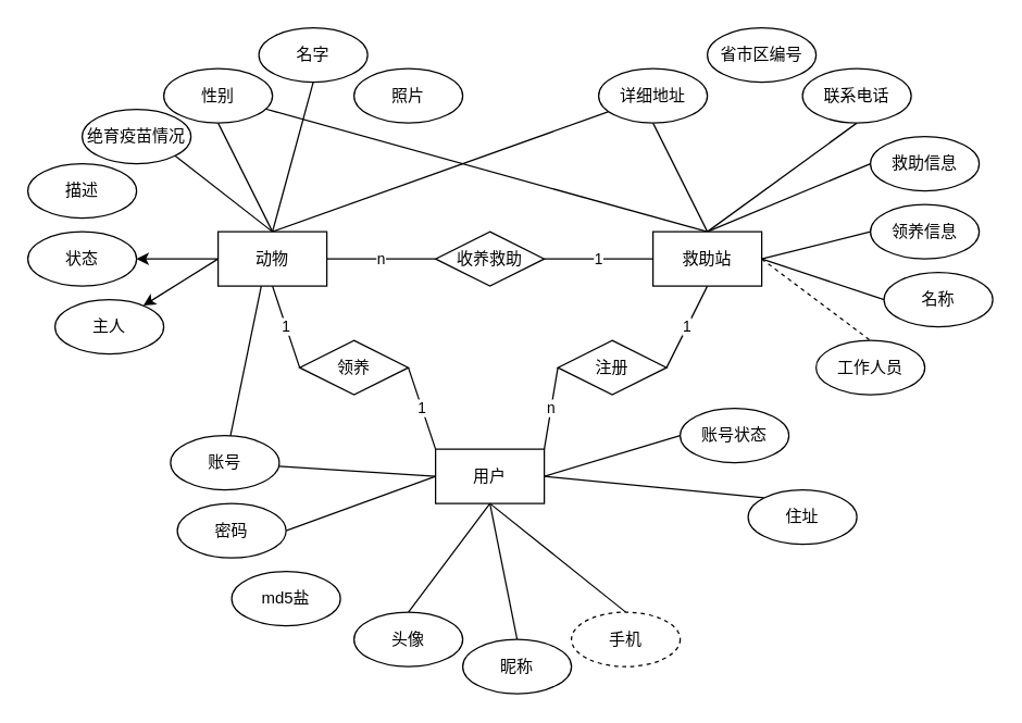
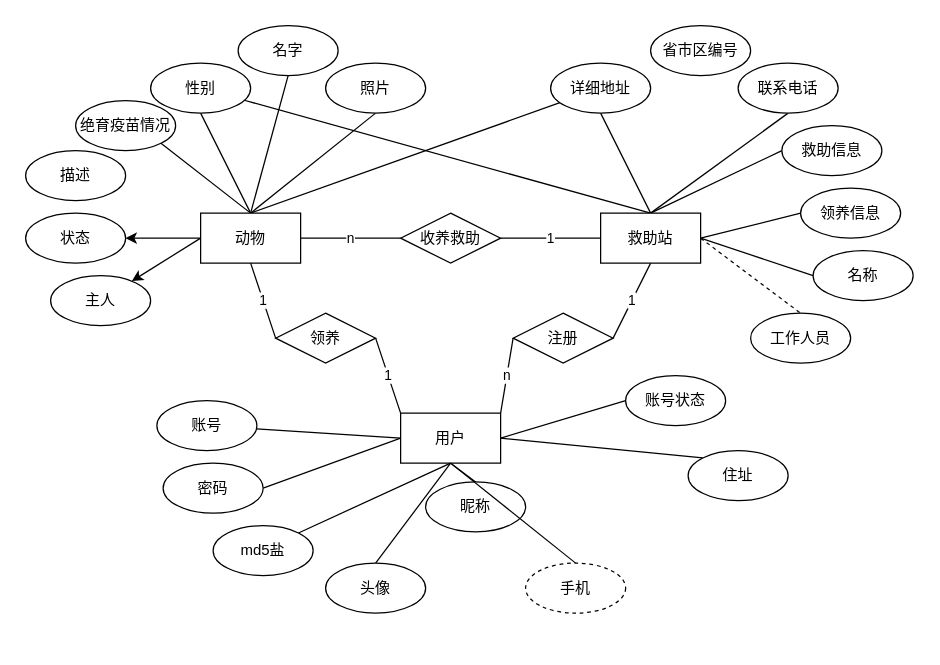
- <mxCell id="36" value="救助信息" style="ellipse;whiteSpace=wrap;html=1;" vertex="1" parent="1"><mxGeometry x="640" y="100" width="80" height="40" as="geometry" /></mxCell>
+ <mxCell id="36" value="救助信息" style="ellipse;whiteSpace=wrap;html=1;" vertex="1" parent="1"><mxGeometry x="625" y="100" width="80" height="40" as="geometry" /></mxCell>
- <mxCell id="6" style="edgeStyle=none;rounded=0;orthogonalLoop=1;jettySize=auto;html=1;exitX=0.5;exitY=0;exitDx=0;exitDy=0;endArrow=none;endFill=0;" edge="1" parent="1" source="9" target="47"><mxGeometry relative="1" as="geometry" /></mxCell>
+ <mxCell id="6" style="edgeStyle=none;rounded=0;orthogonalLoop=1;jettySize=auto;html=1;exitX=0.5;exitY=0;exitDx=0;exitDy=0;entryX=0.5;entryY=1;entryDx=0;entryDy=0;endArrow=none;endFill=0;" edge="1" parent="1" source="9" target="31"><mxGeometry relative="1" as="geometry" /></mxCell>
+ <mxCell id="48" style="edgeStyle=none;rounded=0;orthogonalLoop=1;jettySize=auto;html=1;exitX=1;exitY=0;exitDx=0;exitDy=0;entryX=0.5;entryY=1;entryDx=0;entryDy=0;endArrow=none;endFill=0;" edge="1" parent="1" source="49" target="12"><mxGeometry relative="1" as="geometry" /></mxCell>
- <mxCell id="53" value="昵称" style="ellipse;whiteSpace=wrap;html=1;" vertex="1" parent="1"><mxGeometry x="340" y="470" width="80" height="40" as="geometry" /></mxCell>
+ <mxCell id="53" value="昵称" style="ellipse;whiteSpace=wrap;html=1;" vertex="1" parent="1"><mxGeometry x="340" y="385" width="80" height="40" as="geometry" /></mxCell>
